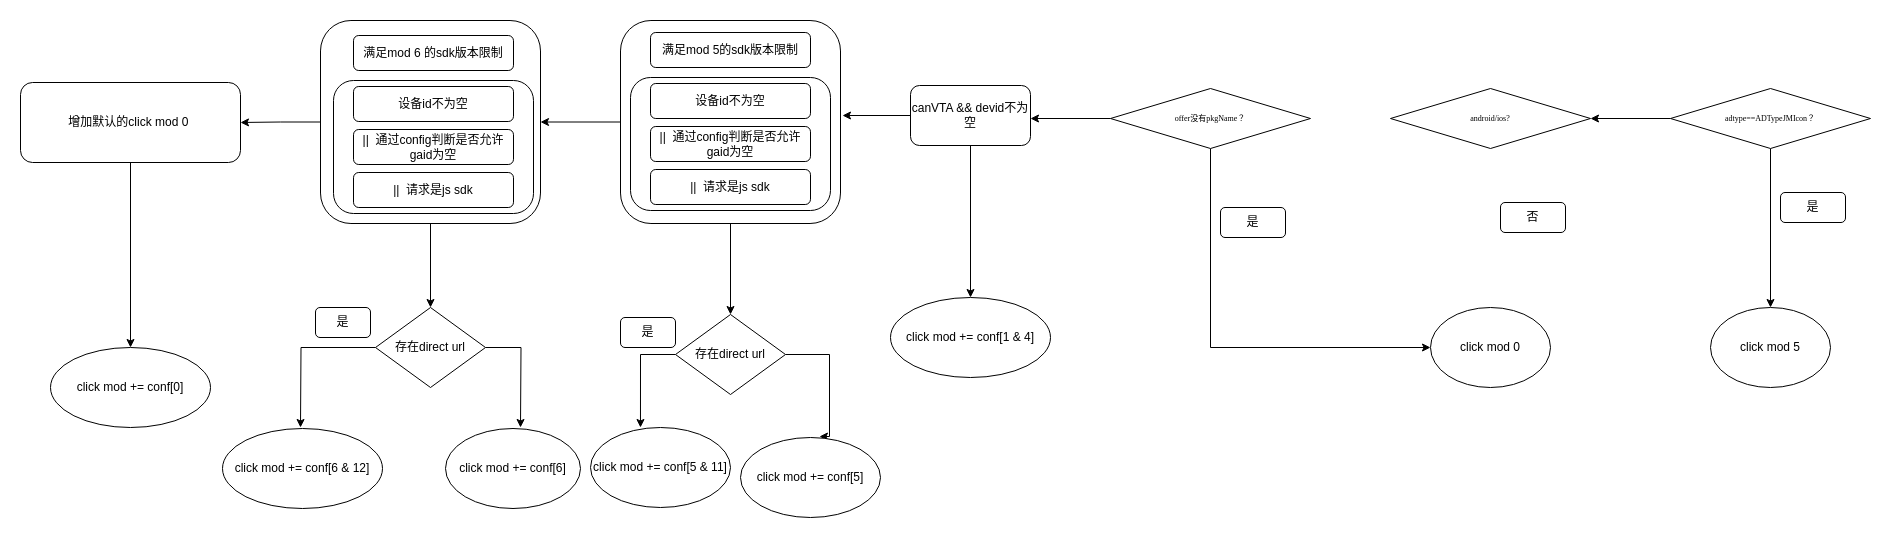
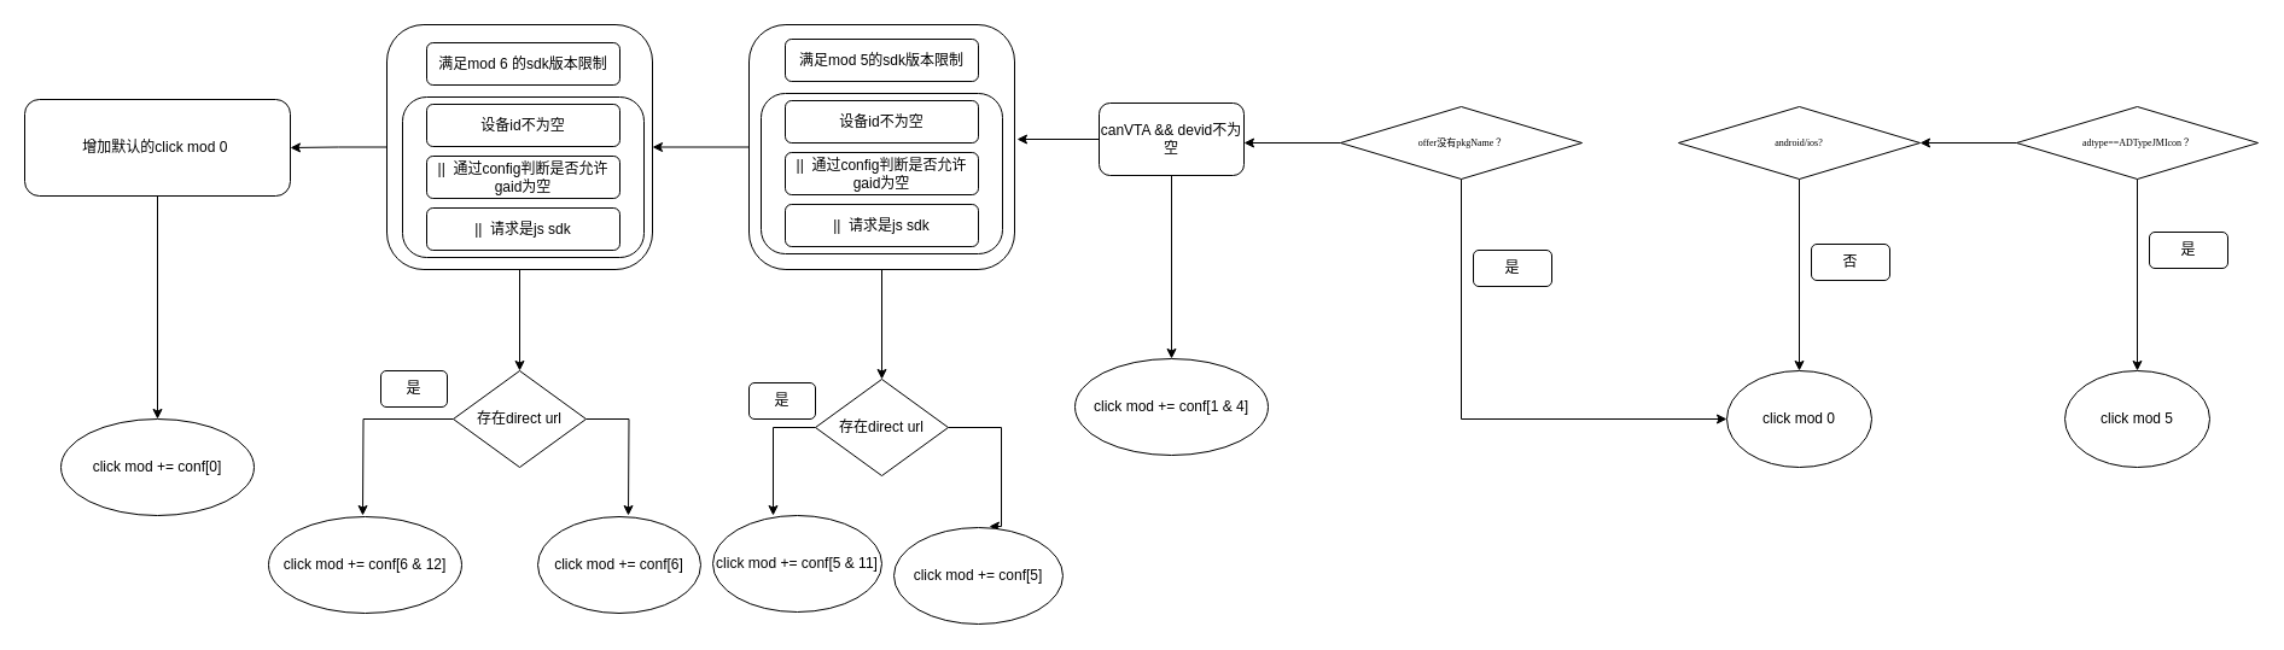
+ <mxCell id="13" value="" style="edgeStyle=orthogonalEdgeStyle;rounded=0;orthogonalLoop=1;jettySize=auto;html=1;entryX=0.5;entryY=0;entryDx=0;entryDy=0;" edge="1" parent="1" source="14" target="20"><mxGeometry relative="1" as="geometry"><mxPoint x="1490" y="228" as="targetPoint" /></mxGeometry></mxCell>
